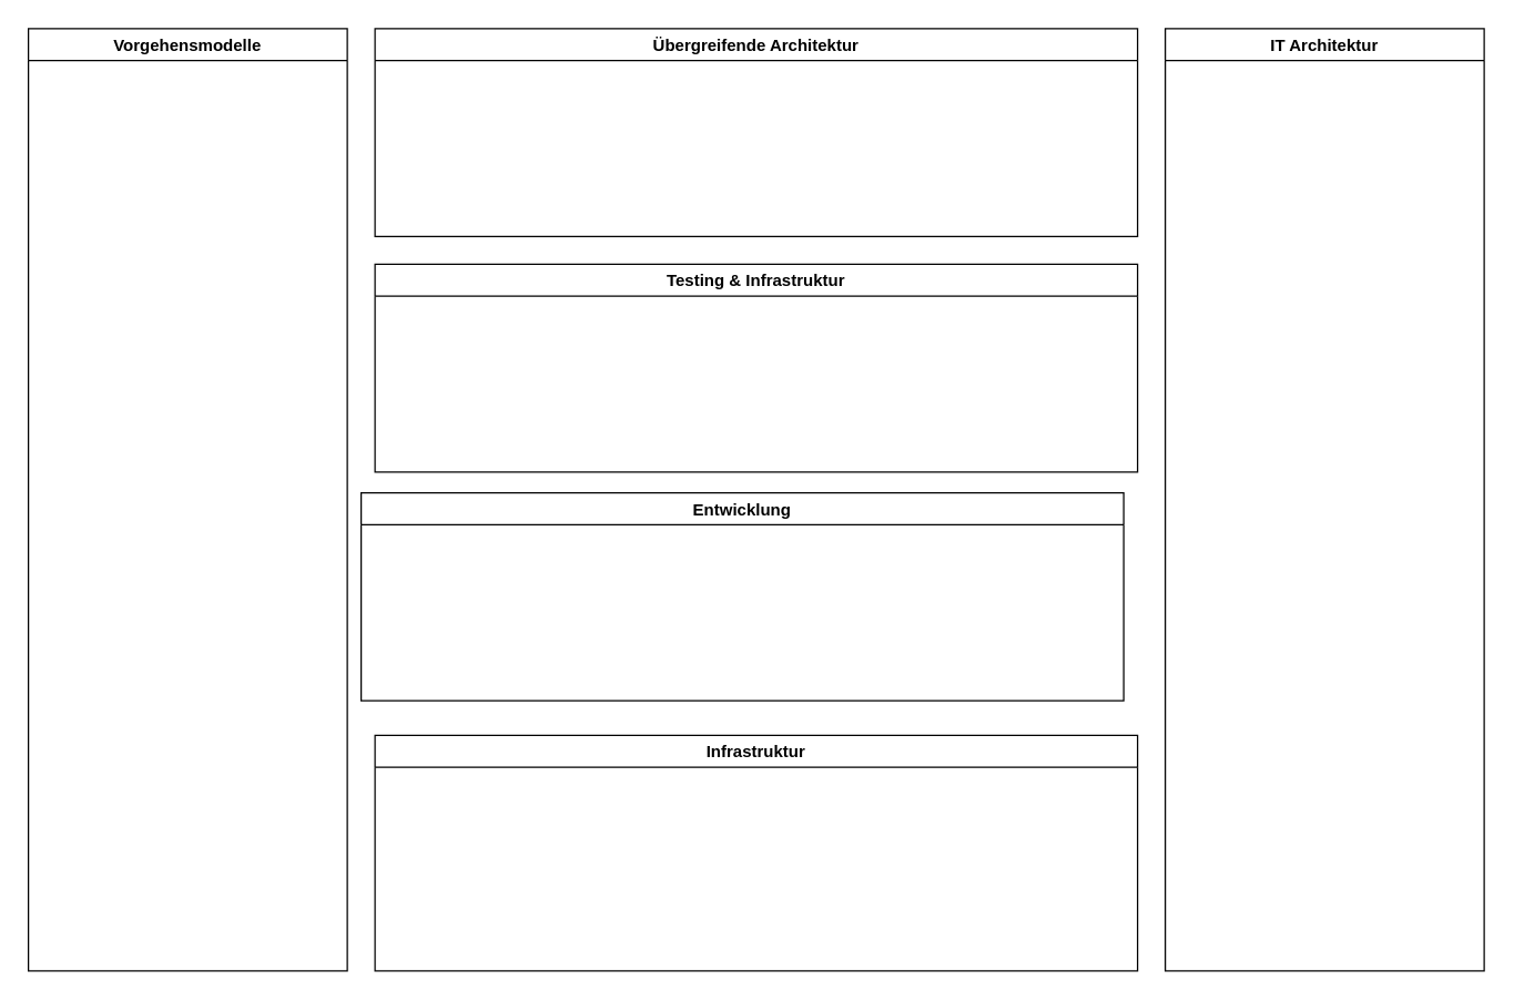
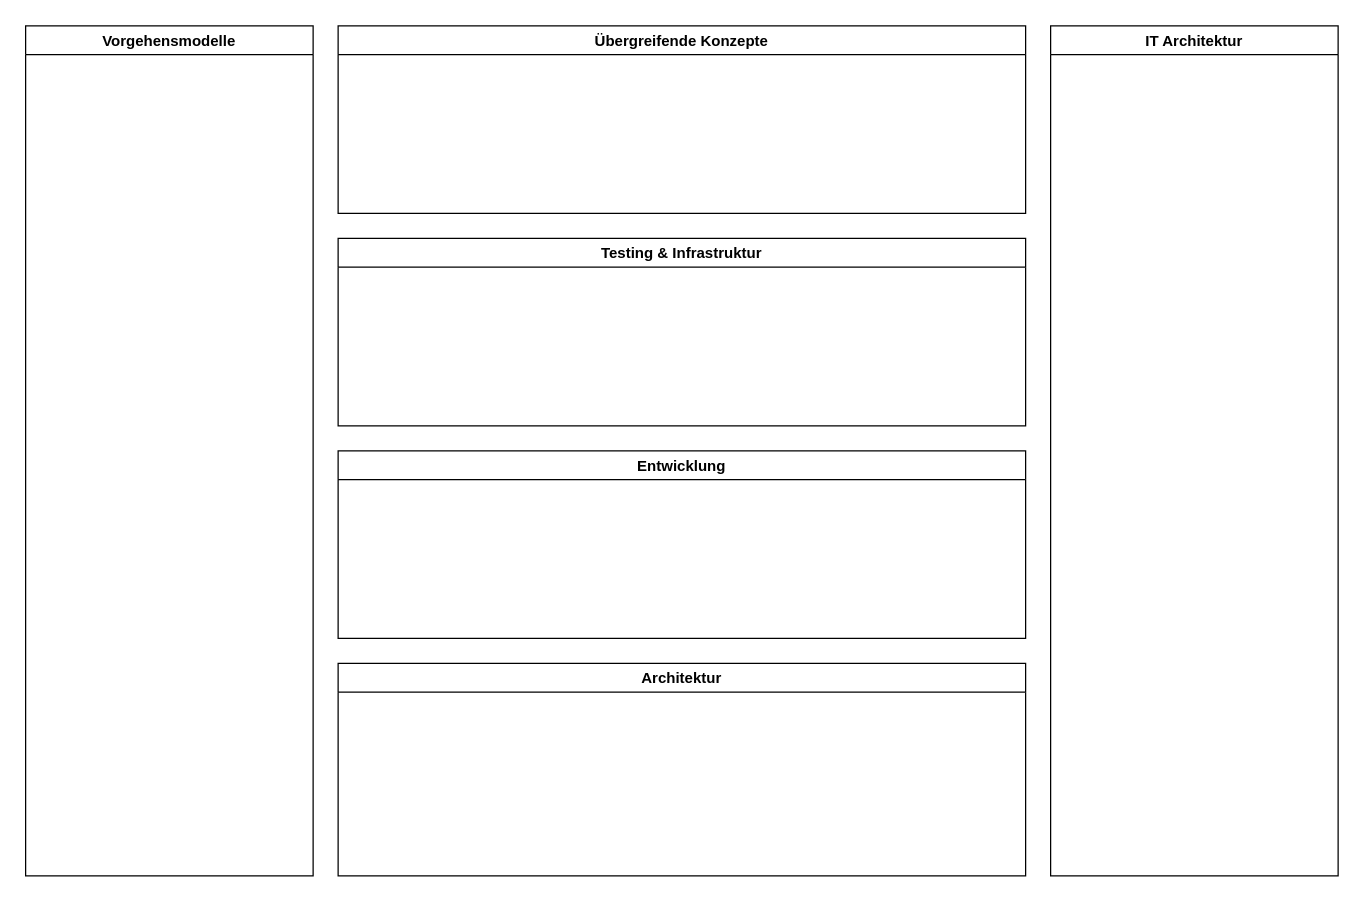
- <mxCell id="6" value="Übergreifende Architektur" style="swimlane;startSize=23;" vertex="1" parent="1"><mxGeometry x="270" y="20" width="550" height="150" as="geometry"><mxRectangle x="-710" y="70" width="160" height="23" as="alternateBounds" /></mxGeometry></mxCell>
+ <mxCell id="6" value="Übergreifende Konzepte" style="swimlane;startSize=23;" vertex="1" parent="1"><mxGeometry x="270" y="20" width="550" height="150" as="geometry"><mxRectangle x="-710" y="70" width="160" height="23" as="alternateBounds" /></mxGeometry></mxCell>
- <mxCell id="3" value="Entwicklung" style="swimlane;startSize=23;" parent="1" vertex="1"><mxGeometry x="260" y="355" width="550" height="150" as="geometry" /></mxCell>
+ <mxCell id="3" value="Entwicklung" style="swimlane;startSize=23;" parent="1" vertex="1"><mxGeometry x="270" y="360" width="550" height="150" as="geometry" /></mxCell>
- <mxCell id="2" value="Infrastruktur" style="swimlane;" parent="1" vertex="1"><mxGeometry x="270" y="530" width="550" height="170" as="geometry" /></mxCell>
+ <mxCell id="2" value="Architektur" style="swimlane;" parent="1" vertex="1"><mxGeometry x="270" y="530" width="550" height="170" as="geometry" /></mxCell>
